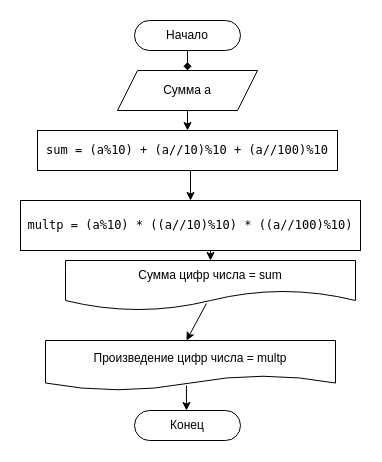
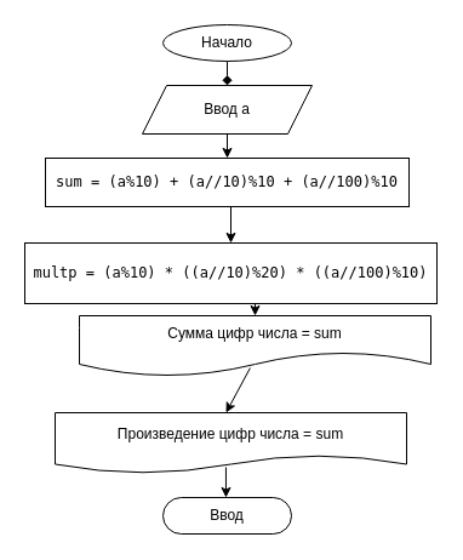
- <mxCell id="3" value="Начало" style="rounded=1;whiteSpace=wrap;html=1;arcSize=50;" parent="1" vertex="1"><mxGeometry x="134" y="20" width="106" height="30" as="geometry" /></mxCell>
+ <mxCell id="3" value="Начало" style="ellipse;whiteSpace=wrap;html=1;arcSize=50;" parent="1" vertex="1"><mxGeometry x="134" y="20" width="106" height="30" as="geometry" /></mxCell>
- <mxCell id="5" value="Сумма а" style="shape=parallelogram;perimeter=parallelogramPerimeter;whiteSpace=wrap;html=1;fixedSize=1;" parent="1" vertex="1"><mxGeometry x="117" y="70" width="140" height="40" as="geometry" /></mxCell>
+ <mxCell id="5" value="Ввод а" style="shape=parallelogram;perimeter=parallelogramPerimeter;whiteSpace=wrap;html=1;fixedSize=1;" parent="1" vertex="1"><mxGeometry x="117" y="70" width="140" height="40" as="geometry" /></mxCell>
- <mxCell id="9" value="&lt;pre style=&quot;font-family: &amp;#34;jetbrains mono&amp;#34; , monospace&quot;&gt;&lt;pre style=&quot;font-family: &amp;#34;jetbrains mono&amp;#34; , monospace&quot;&gt;&lt;span style=&quot;background-color: rgb(255 , 255 , 255)&quot;&gt;multp = (a%10) * ((a//10)%10) * ((a//100)%10)&lt;/span&gt;&lt;/pre&gt;&lt;/pre&gt;" style="rounded=0;whiteSpace=wrap;html=1;" parent="1" vertex="1"><mxGeometry x="20" y="200" width="340" height="50" as="geometry" /></mxCell>
+ <mxCell id="9" value="&lt;pre style=&quot;font-family: &amp;#34;jetbrains mono&amp;#34; , monospace&quot;&gt;&lt;pre style=&quot;font-family: &amp;#34;jetbrains mono&amp;#34; , monospace&quot;&gt;&lt;span style=&quot;background-color: rgb(255 , 255 , 255)&quot;&gt;multp = (a%10) * ((a//10)%20) * ((a//100)%10)&lt;/span&gt;&lt;/pre&gt;&lt;/pre&gt;" style="rounded=0;whiteSpace=wrap;html=1;" parent="1" vertex="1"><mxGeometry x="20" y="200" width="340" height="50" as="geometry" /></mxCell>
- <mxCell id="11" value="Произведение цифр числа = multp" style="shape=document;whiteSpace=wrap;html=1;boundedLbl=1;labelBackgroundColor=#FFFFFF;fontColor=#000000;" parent="1" vertex="1"><mxGeometry x="45" y="340" width="290" height="50" as="geometry" /></mxCell>
+ <mxCell id="11" value="Произведение цифр числа = sum" style="shape=document;whiteSpace=wrap;html=1;boundedLbl=1;labelBackgroundColor=#FFFFFF;fontColor=#000000;" parent="1" vertex="1"><mxGeometry x="45" y="340" width="290" height="50" as="geometry" /></mxCell>
- <mxCell id="14" value="Конец" style="rounded=1;whiteSpace=wrap;html=1;arcSize=50;" parent="1" vertex="1"><mxGeometry x="134" y="410" width="106" height="30" as="geometry" /></mxCell>
+ <mxCell id="14" value="Ввод" style="rounded=1;whiteSpace=wrap;html=1;arcSize=50;" parent="1" vertex="1"><mxGeometry x="134" y="410" width="106" height="30" as="geometry" /></mxCell>
